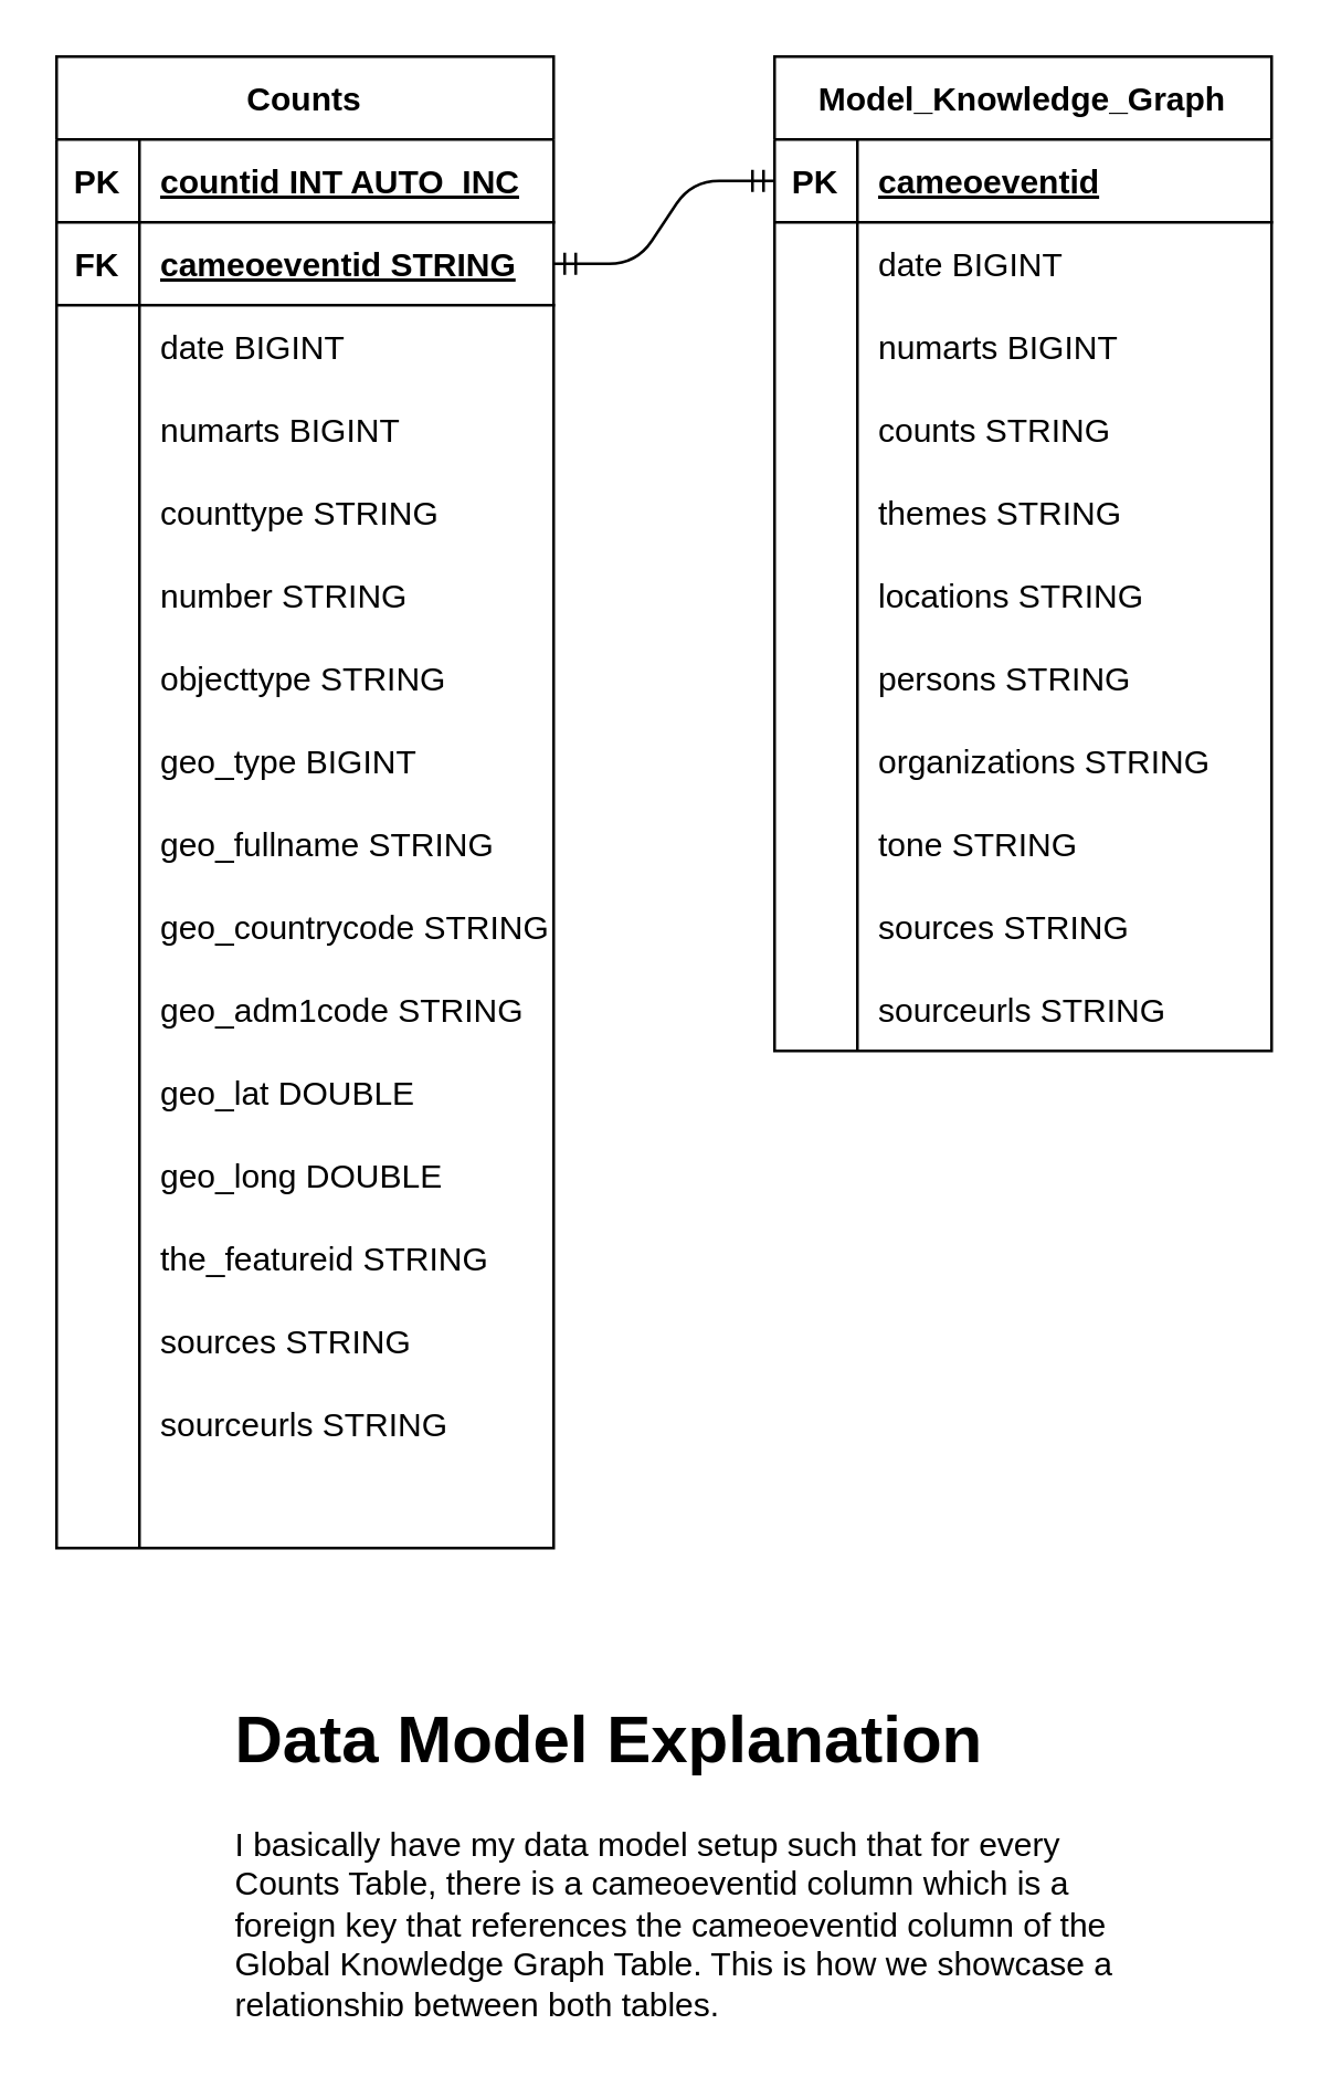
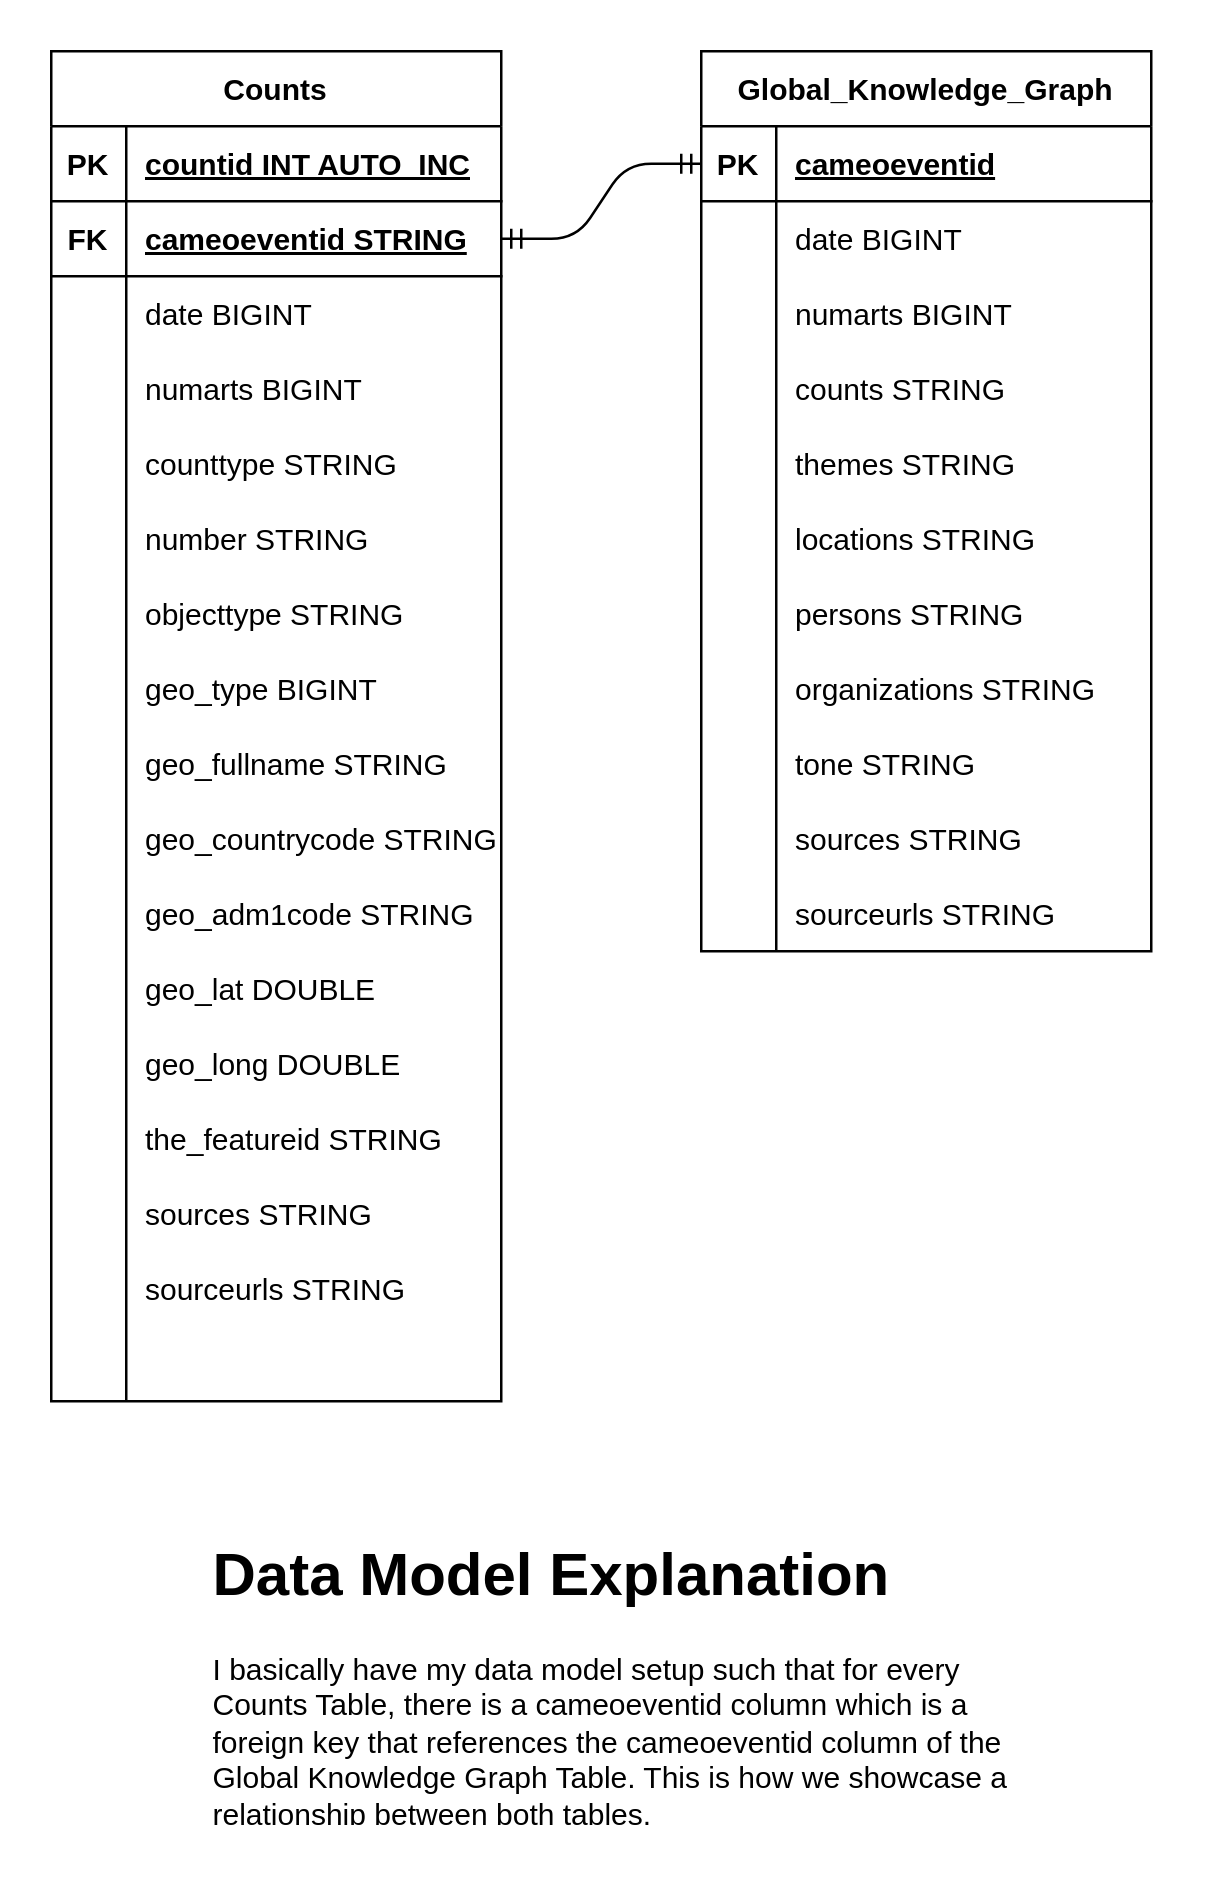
- <mxCell id="54" value="Model_Knowledge_Graph" style="shape=table;startSize=30;container=1;collapsible=1;childLayout=tableLayout;fixedRows=1;rowLines=0;fontStyle=1;align=center;resizeLast=1;" parent="1" vertex="1"><mxGeometry x="280" y="20" width="180" height="360" as="geometry" /></mxCell>
+ <mxCell id="54" value="Global_Knowledge_Graph" style="shape=table;startSize=30;container=1;collapsible=1;childLayout=tableLayout;fixedRows=1;rowLines=0;fontStyle=1;align=center;resizeLast=1;" parent="1" vertex="1"><mxGeometry x="280" y="20" width="180" height="360" as="geometry" /></mxCell>
